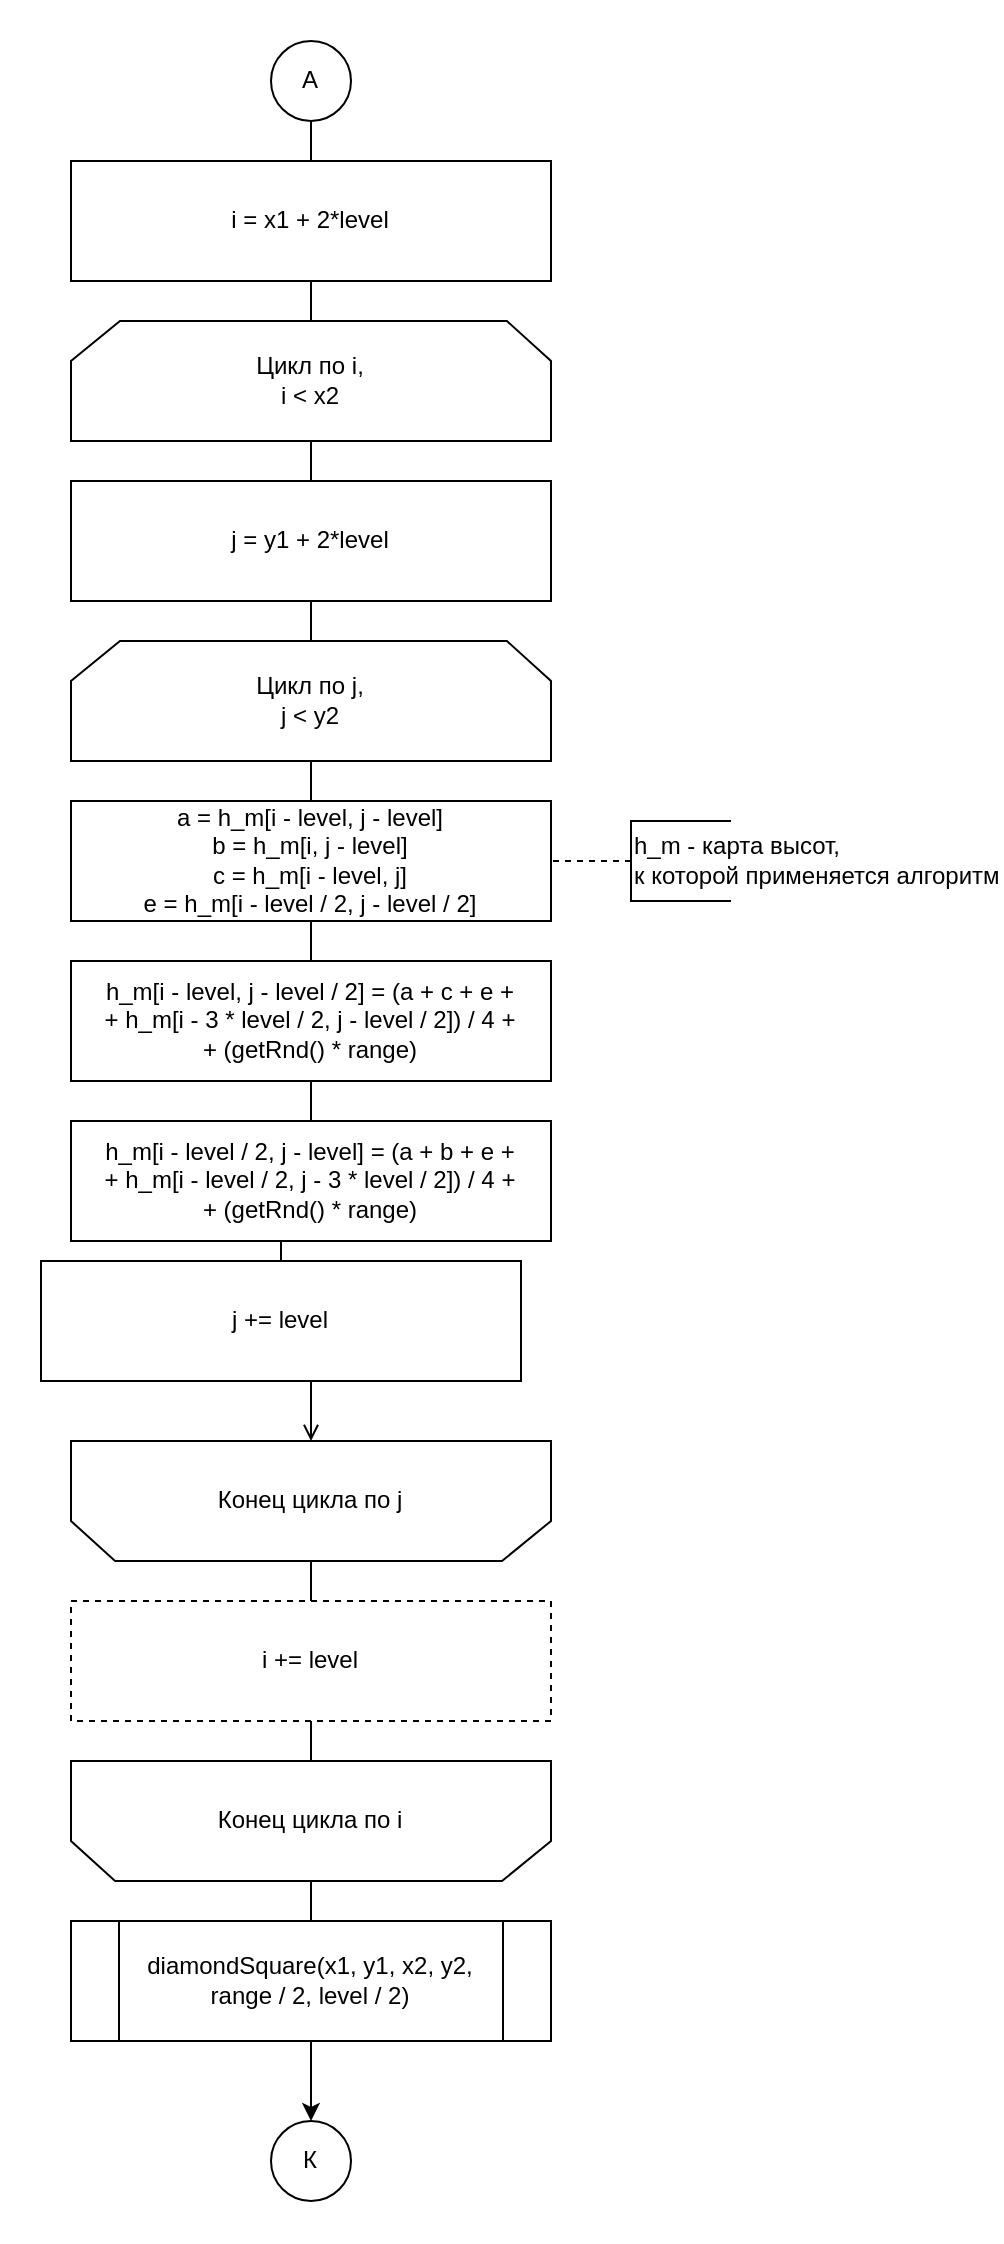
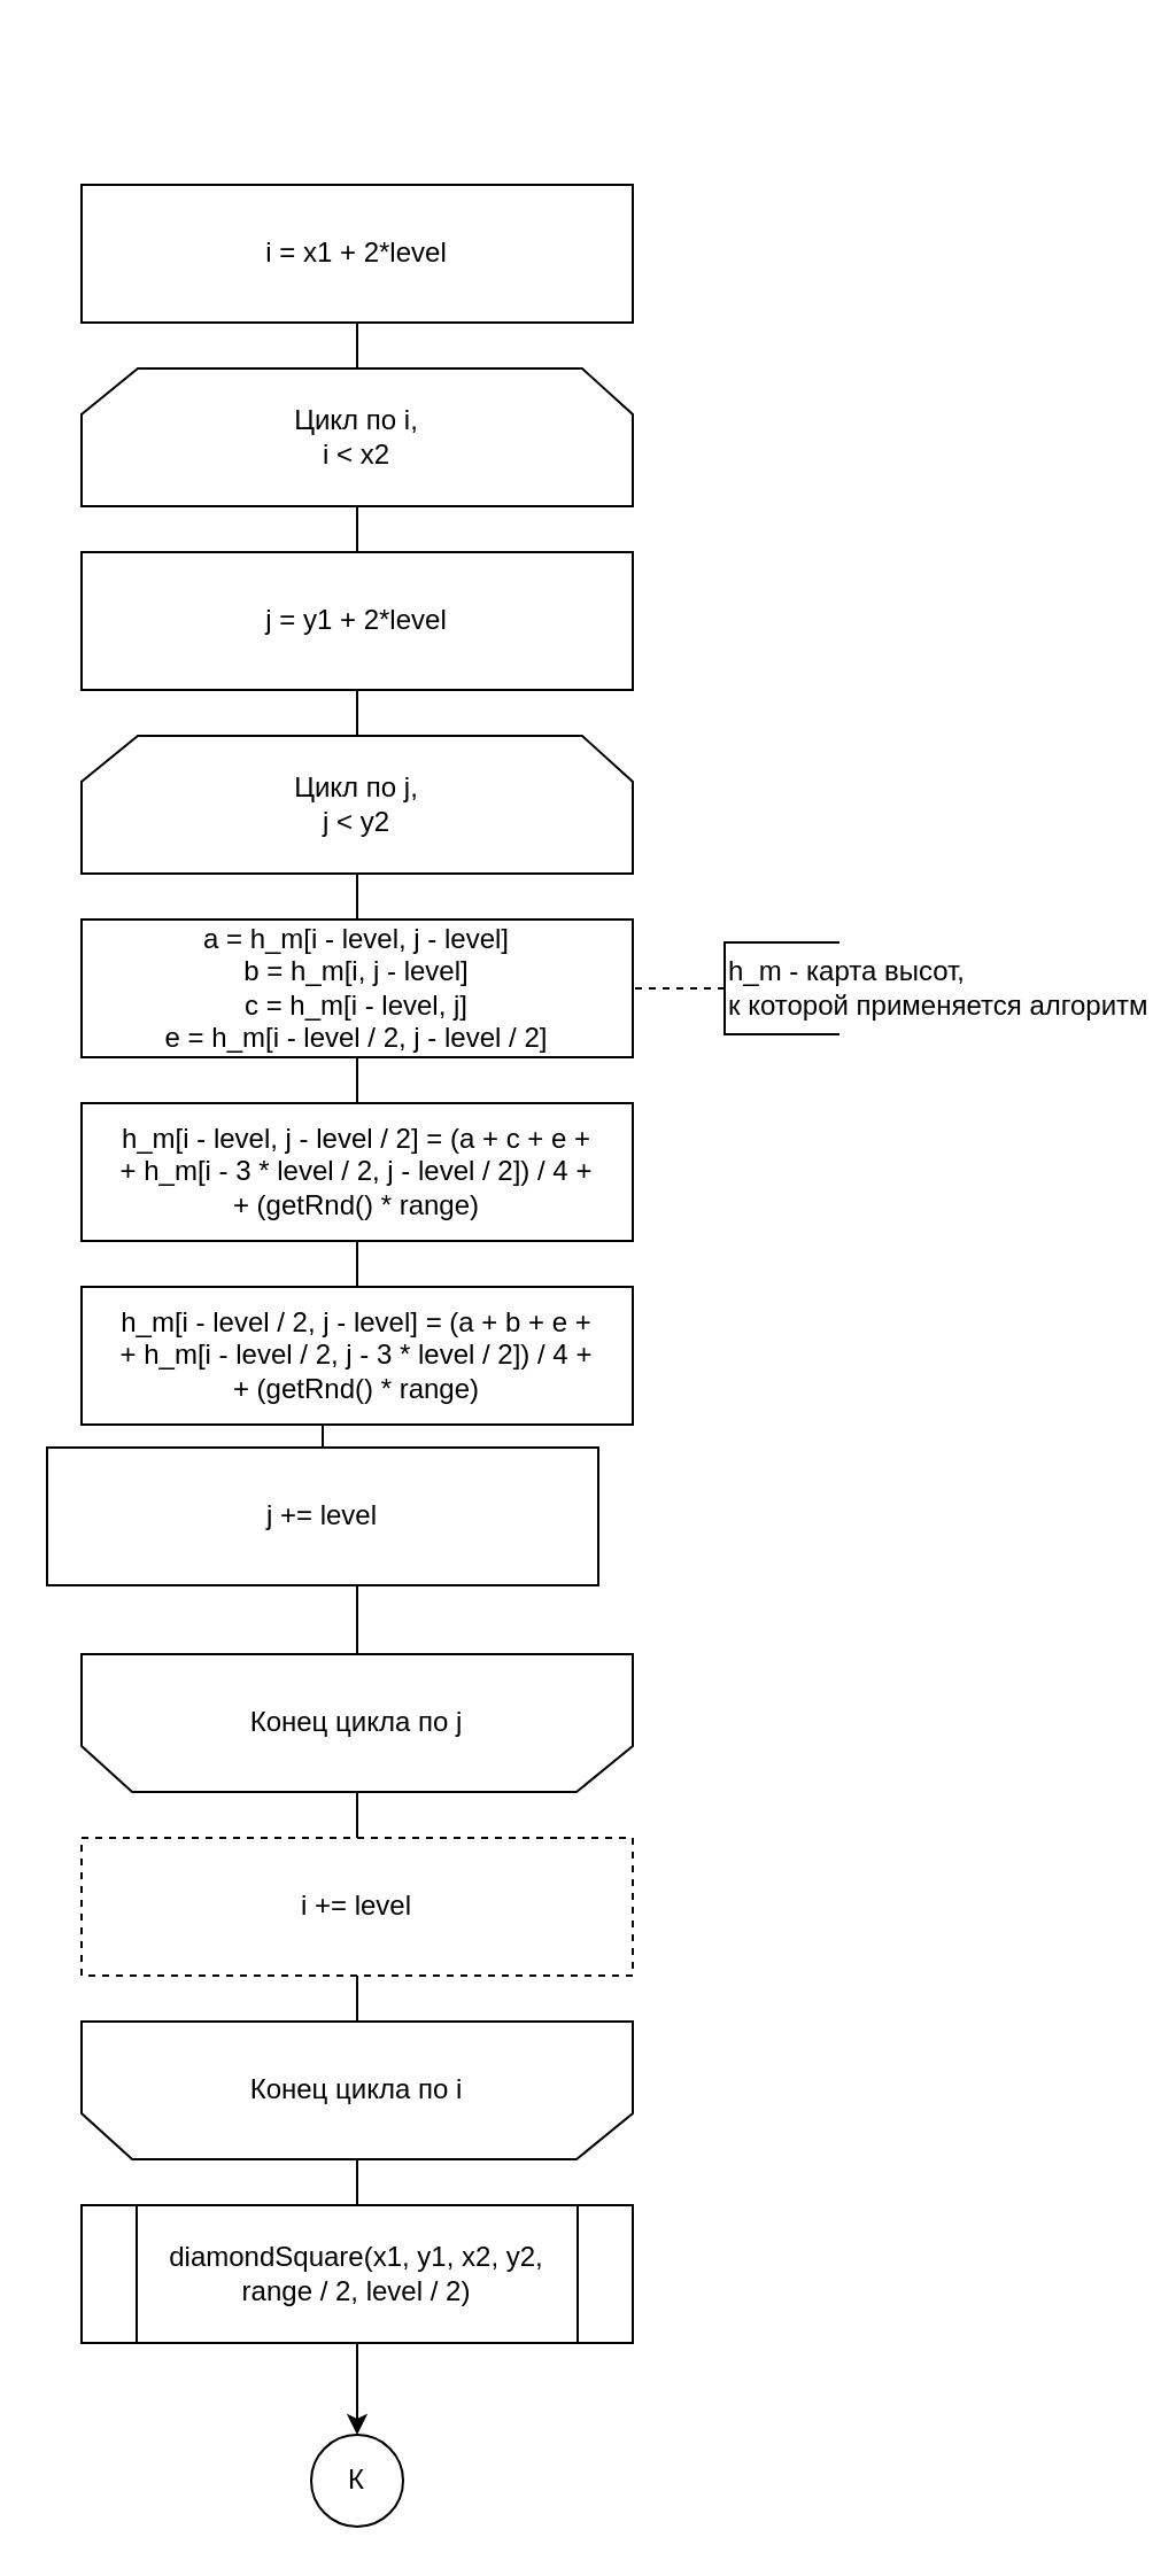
- <mxCell id="25" value="А" style="ellipse;whiteSpace=wrap;html=1;aspect=fixed;" vertex="1" parent="1"><mxGeometry x="135" y="20" width="40" height="40" as="geometry" /></mxCell>
- <mxCell id="24" style="edgeStyle=orthogonalEdgeStyle;rounded=0;orthogonalLoop=1;jettySize=auto;html=1;exitX=0.5;exitY=1;exitDx=0;exitDy=0;entryX=0.5;entryY=0;entryDx=0;entryDy=0;endArrow=none;" edge="1" parent="1" source="25" target="17"><mxGeometry relative="1" as="geometry" /></mxCell>
- <mxCell id="20" style="edgeStyle=orthogonalEdgeStyle;rounded=0;orthogonalLoop=1;jettySize=auto;html=1;exitX=0.5;exitY=1;exitDx=0;exitDy=0;entryX=0.5;entryY=1;entryDx=0;entryDy=0;entryPerimeter=0;fontColor=rgb(0, 0, 0);endArrow=open;" edge="1" parent="1" source="21" target="11"><mxGeometry relative="1" as="geometry" /></mxCell>
+ <mxCell id="20" style="edgeStyle=orthogonalEdgeStyle;rounded=0;orthogonalLoop=1;jettySize=auto;html=1;exitX=0.5;exitY=1;exitDx=0;exitDy=0;entryX=0.5;entryY=1;entryDx=0;entryDy=0;entryPerimeter=0;fontColor=rgb(0, 0, 0);endArrow=none;" edge="1" parent="1" source="21" target="11"><mxGeometry relative="1" as="geometry" /></mxCell>
